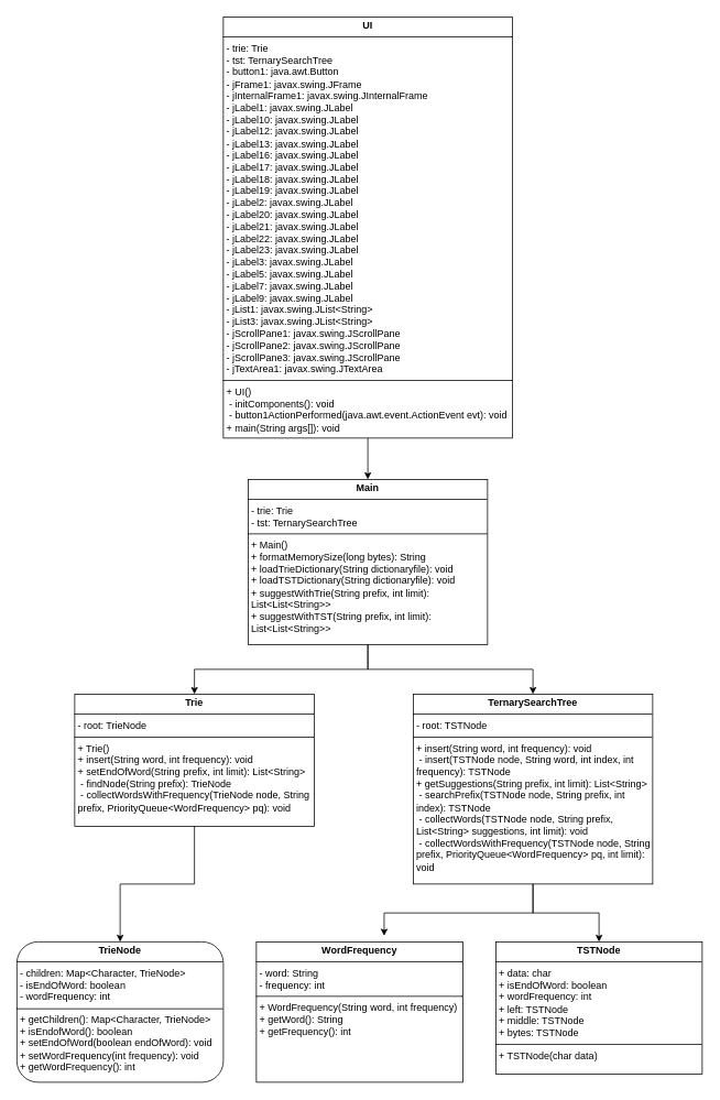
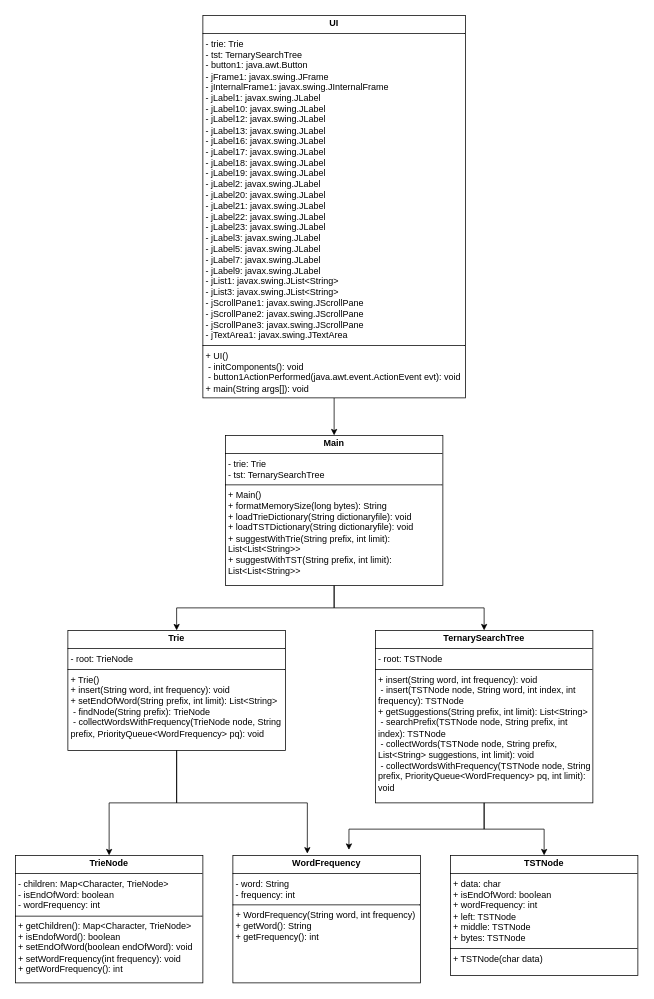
+ <mxCell id="10" style="edgeStyle=orthogonalEdgeStyle;rounded=0;orthogonalLoop=1;jettySize=auto;html=1;exitX=0.5;exitY=1;exitDx=0;exitDy=0;entryX=0.397;entryY=-0.014;entryDx=0;entryDy=0;entryPerimeter=0;" edge="1" parent="1" source="2" target="11"><mxGeometry relative="1" as="geometry" /></mxCell>
- <mxCell id="15" value="&lt;p style=&quot;margin:0px;margin-top:4px;text-align:center;&quot;&gt;&lt;b&gt;TrieNode&lt;/b&gt;&lt;/p&gt;&lt;hr size=&quot;1&quot; style=&quot;border-style:solid;&quot;&gt;&lt;p style=&quot;margin:0px;margin-left:4px;&quot;&gt;- children: Map&amp;lt;Character, TrieNode&amp;gt;&lt;/p&gt;&lt;p style=&quot;margin:0px;margin-left:4px;&quot;&gt;- isEndOfWord: boolean&lt;/p&gt;&lt;p style=&quot;margin:0px;margin-left:4px;&quot;&gt;- wordFrequency: int&lt;br&gt;&lt;/p&gt;&lt;hr size=&quot;1&quot; style=&quot;border-style:solid;&quot;&gt;&lt;p style=&quot;margin:0px;margin-left:4px;&quot;&gt;+ getChildren(): Map&amp;lt;Character, TrieNode&amp;gt;&lt;/p&gt;&lt;p style=&quot;margin:0px;margin-left:4px;&quot;&gt;+ isEndofWord(): boolean&lt;/p&gt;&lt;p style=&quot;margin:0px;margin-left:4px;&quot;&gt;+ setEndOfWord(boolean endOfWord): void&lt;/p&gt;&lt;p style=&quot;margin:0px;margin-left:4px;&quot;&gt;+ setWordFrequency(int frequency): void&lt;/p&gt;&lt;p style=&quot;margin:0px;margin-left:4px;&quot;&gt;+ getWordFrequency(): int&lt;/p&gt;&lt;p style=&quot;margin:0px;margin-left:4px;&quot;&gt;&lt;br&gt;&lt;/p&gt;&lt;p style=&quot;margin:0px;margin-left:4px;&quot;&gt;&lt;br&gt;&lt;/p&gt;" style="verticalAlign=top;align=left;overflow=fill;html=1;whiteSpace=wrap;rounded=1;" vertex="1" parent="1"><mxGeometry y="1140" width="250" height="170" as="geometry" x="20" /></mxCell>
+ <mxCell id="15" value="&lt;p style=&quot;margin:0px;margin-top:4px;text-align:center;&quot;&gt;&lt;b&gt;TrieNode&lt;/b&gt;&lt;/p&gt;&lt;hr size=&quot;1&quot; style=&quot;border-style:solid;&quot;&gt;&lt;p style=&quot;margin:0px;margin-left:4px;&quot;&gt;- children: Map&amp;lt;Character, TrieNode&amp;gt;&lt;/p&gt;&lt;p style=&quot;margin:0px;margin-left:4px;&quot;&gt;- isEndOfWord: boolean&lt;/p&gt;&lt;p style=&quot;margin:0px;margin-left:4px;&quot;&gt;- wordFrequency: int&lt;br&gt;&lt;/p&gt;&lt;hr size=&quot;1&quot; style=&quot;border-style:solid;&quot;&gt;&lt;p style=&quot;margin:0px;margin-left:4px;&quot;&gt;+ getChildren(): Map&amp;lt;Character, TrieNode&amp;gt;&lt;/p&gt;&lt;p style=&quot;margin:0px;margin-left:4px;&quot;&gt;+ isEndofWord(): boolean&lt;/p&gt;&lt;p style=&quot;margin:0px;margin-left:4px;&quot;&gt;+ setEndOfWord(boolean endOfWord): void&lt;/p&gt;&lt;p style=&quot;margin:0px;margin-left:4px;&quot;&gt;+ setWordFrequency(int frequency): void&lt;/p&gt;&lt;p style=&quot;margin:0px;margin-left:4px;&quot;&gt;+ getWordFrequency(): int&lt;/p&gt;&lt;p style=&quot;margin:0px;margin-left:4px;&quot;&gt;&lt;br&gt;&lt;/p&gt;&lt;p style=&quot;margin:0px;margin-left:4px;&quot;&gt;&lt;br&gt;&lt;/p&gt;" style="verticalAlign=top;align=left;overflow=fill;html=1;whiteSpace=wrap;" vertex="1" parent="1"><mxGeometry y="1140" width="250" height="170" as="geometry" x="20" /></mxCell>
